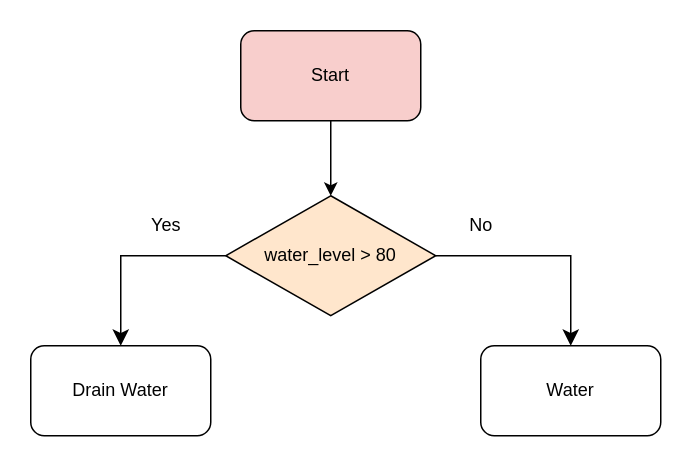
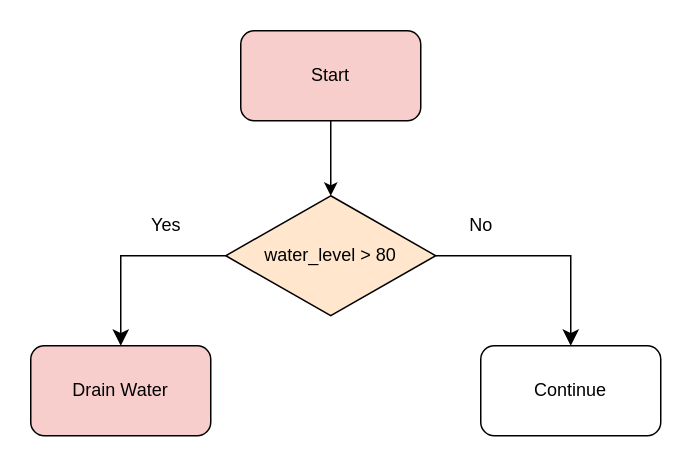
- <mxCell id="7" value="Drain Water" style="rounded=1;whiteSpace=wrap;html=1;" vertex="1" parent="1"><mxGeometry x="20" y="230" width="120" height="60" as="geometry" /></mxCell>
+ <mxCell id="7" value="Drain Water" style="rounded=1;whiteSpace=wrap;html=1;fillColor=#f8cecc;" vertex="1" parent="1"><mxGeometry x="20" y="230" width="120" height="60" as="geometry" /></mxCell>
- <mxCell id="8" value="Water" style="rounded=1;whiteSpace=wrap;html=1;" vertex="1" parent="1"><mxGeometry x="320" y="230" width="120" height="60" as="geometry" /></mxCell>
+ <mxCell id="8" value="Continue" style="rounded=1;whiteSpace=wrap;html=1;" vertex="1" parent="1"><mxGeometry x="320" y="230" width="120" height="60" as="geometry" /></mxCell>
